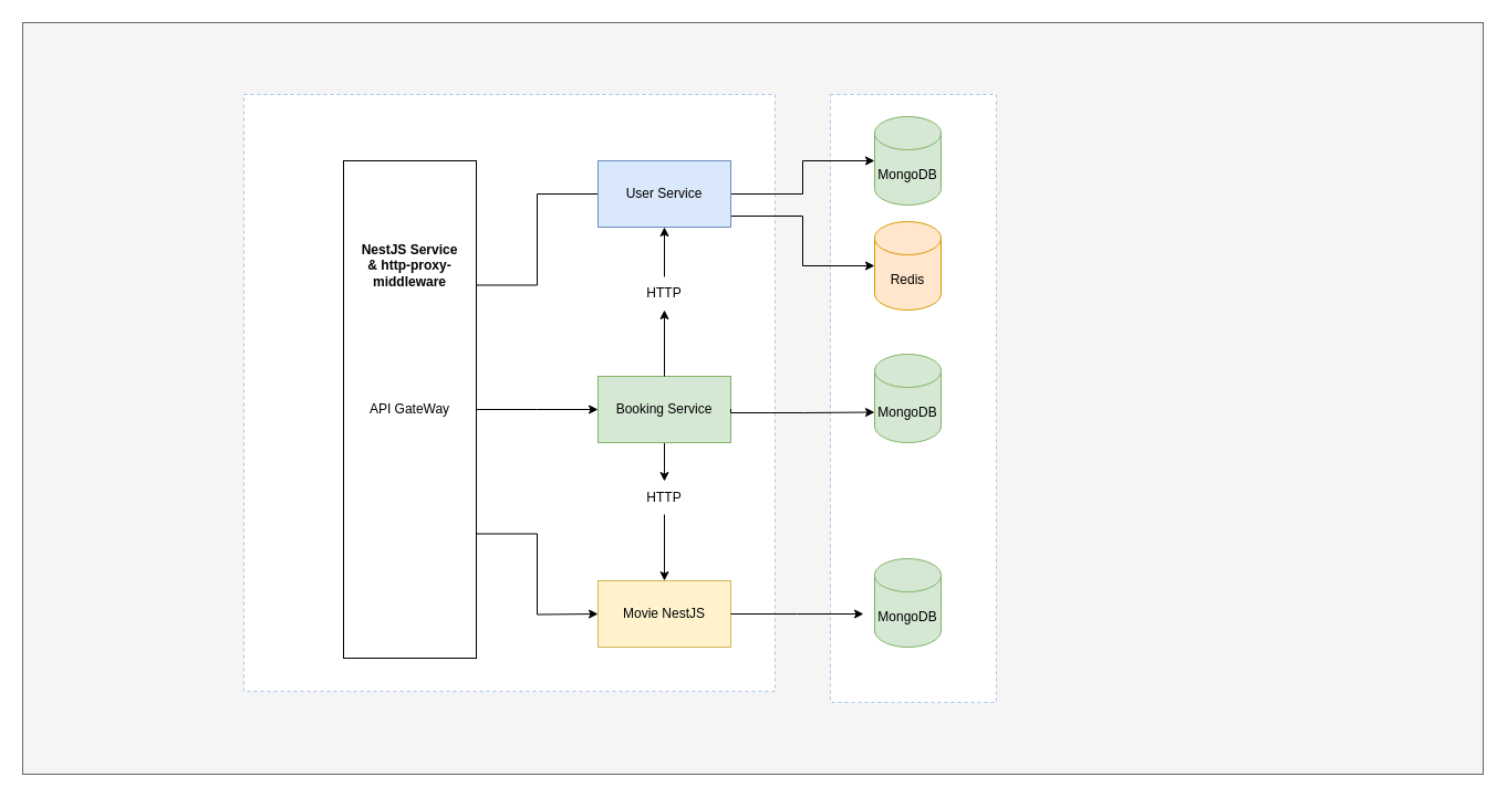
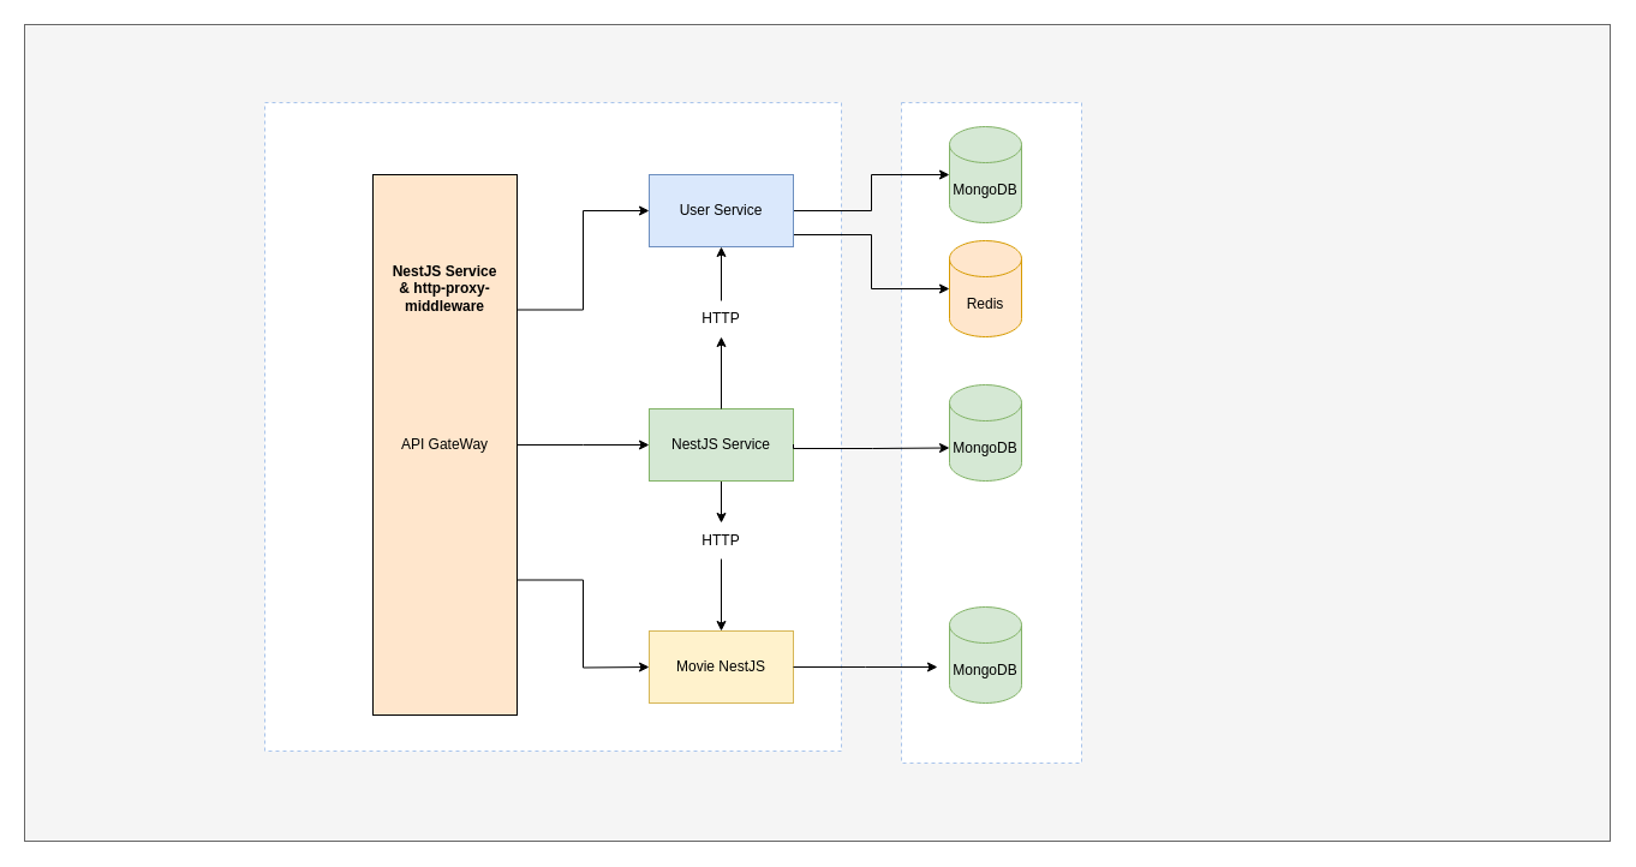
- <mxCell id="29" value="" style="edgeStyle=orthogonalEdgeStyle;rounded=0;orthogonalLoop=1;jettySize=auto;html=1;exitX=1;exitY=0.25;exitDx=0;exitDy=0;endArrow=none;" edge="1" parent="1" source="31" target="34"><mxGeometry relative="1" as="geometry" /></mxCell>
+ <mxCell id="29" value="" style="edgeStyle=orthogonalEdgeStyle;rounded=0;orthogonalLoop=1;jettySize=auto;html=1;exitX=1;exitY=0.25;exitDx=0;exitDy=0;" edge="1" parent="1" source="31" target="34"><mxGeometry relative="1" as="geometry" /></mxCell>
- <mxCell id="31" value="API GateWay" style="rounded=0;whiteSpace=wrap;html=1;" vertex="1" parent="1"><mxGeometry y="145" width="120" height="450" as="geometry" x="310" /></mxCell>
+ <mxCell id="31" value="API GateWay" style="rounded=0;whiteSpace=wrap;html=1;fillColor=#ffe6cc;" vertex="1" parent="1"><mxGeometry y="145" width="120" height="450" as="geometry" x="310" /></mxCell>
- <mxCell id="38" value="Booking Service" style="rounded=0;whiteSpace=wrap;html=1;fillColor=#d5e8d4;strokeColor=#82b366;" vertex="1" parent="1"><mxGeometry x="540" y="340" width="120" height="60" as="geometry" /></mxCell>
+ <mxCell id="38" value="NestJS Service" style="rounded=0;whiteSpace=wrap;html=1;fillColor=#d5e8d4;strokeColor=#82b366;" vertex="1" parent="1"><mxGeometry x="540" y="340" width="120" height="60" as="geometry" /></mxCell>
